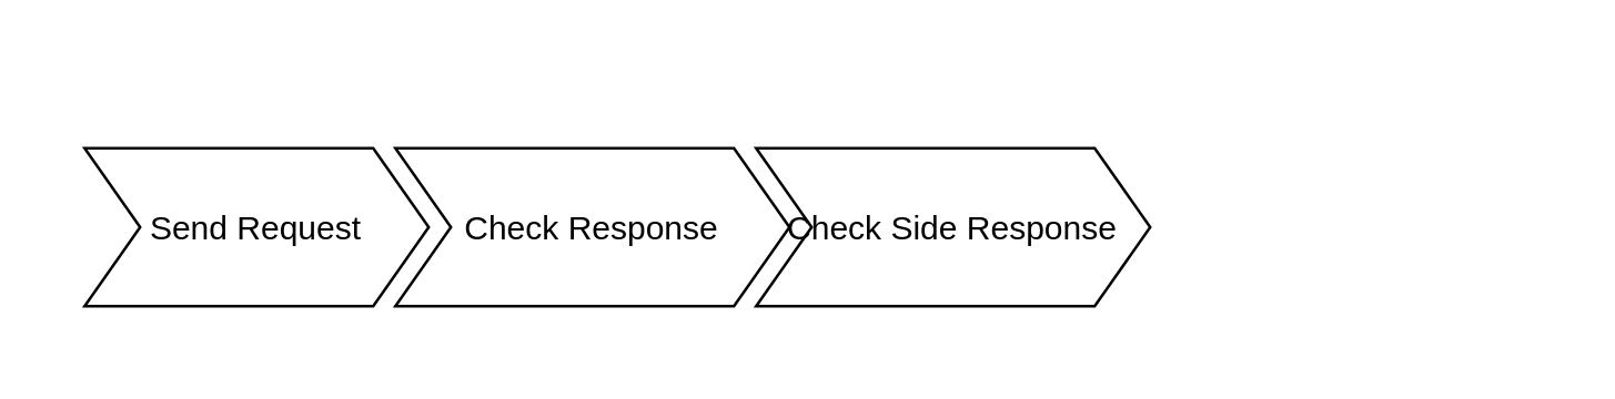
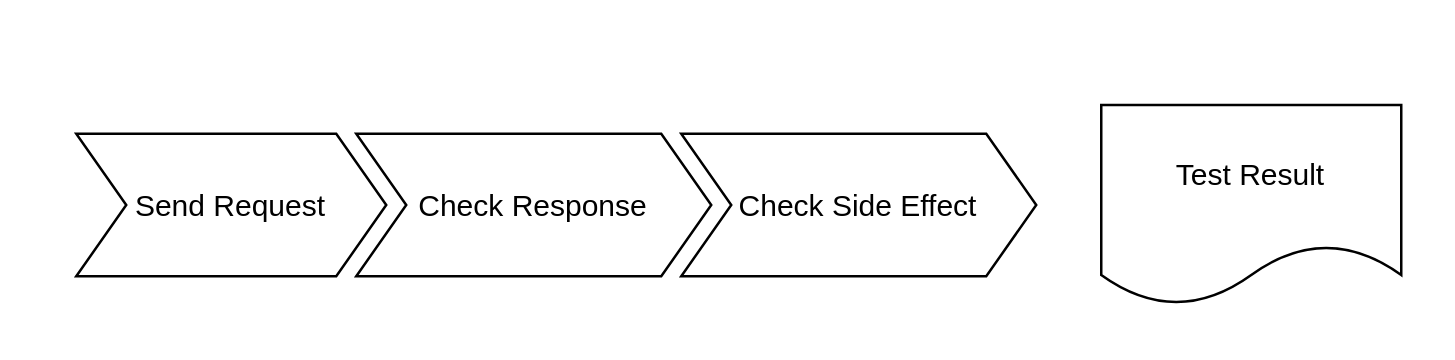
+ <mxCell id="6" value="Test Result" style="shape=document;whiteSpace=wrap;html=1;boundedLbl=1;" parent="1" vertex="1"><mxGeometry x="440" y="41.5" width="120" height="80" as="geometry" /></mxCell>
- <mxCell id="5" value="Check Side Response" style="shape=step;perimeter=stepPerimeter;fixedSize=1;points=[];" parent="2" vertex="1"><mxGeometry x="252" y="33" width="142" height="57" as="geometry" /></mxCell>
+ <mxCell id="5" value="Check Side Effect" style="shape=step;perimeter=stepPerimeter;fixedSize=1;points=[];" parent="2" vertex="1"><mxGeometry x="252" y="33" width="142" height="57" as="geometry" /></mxCell>
